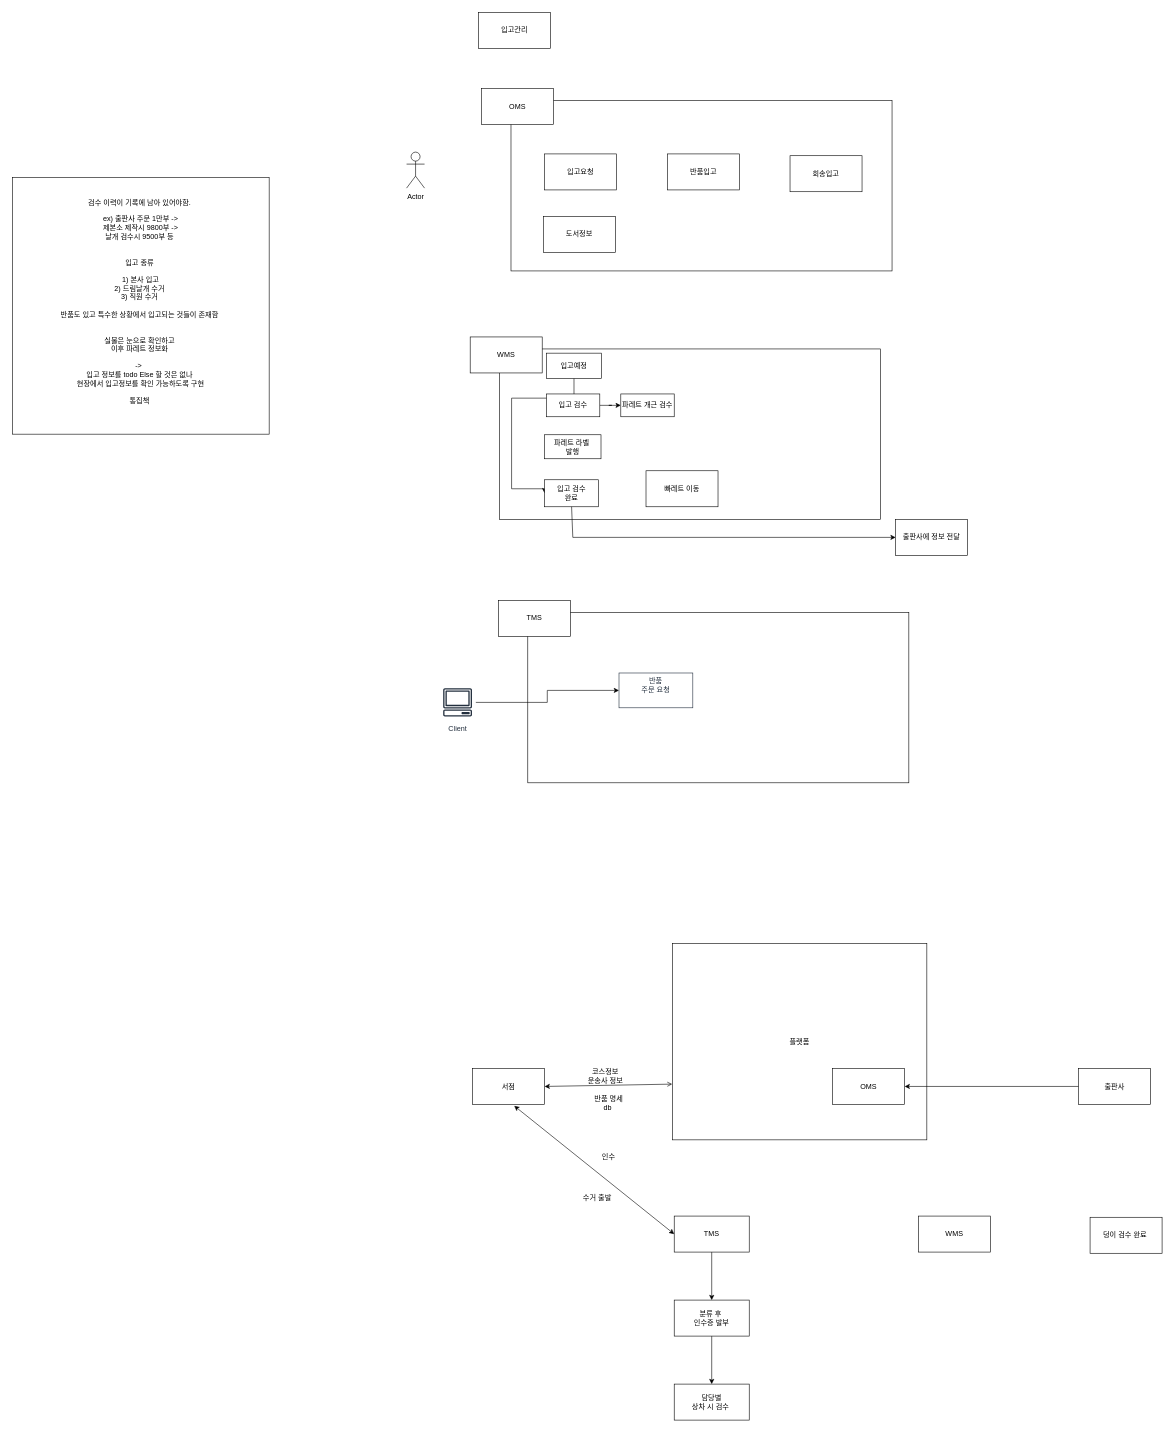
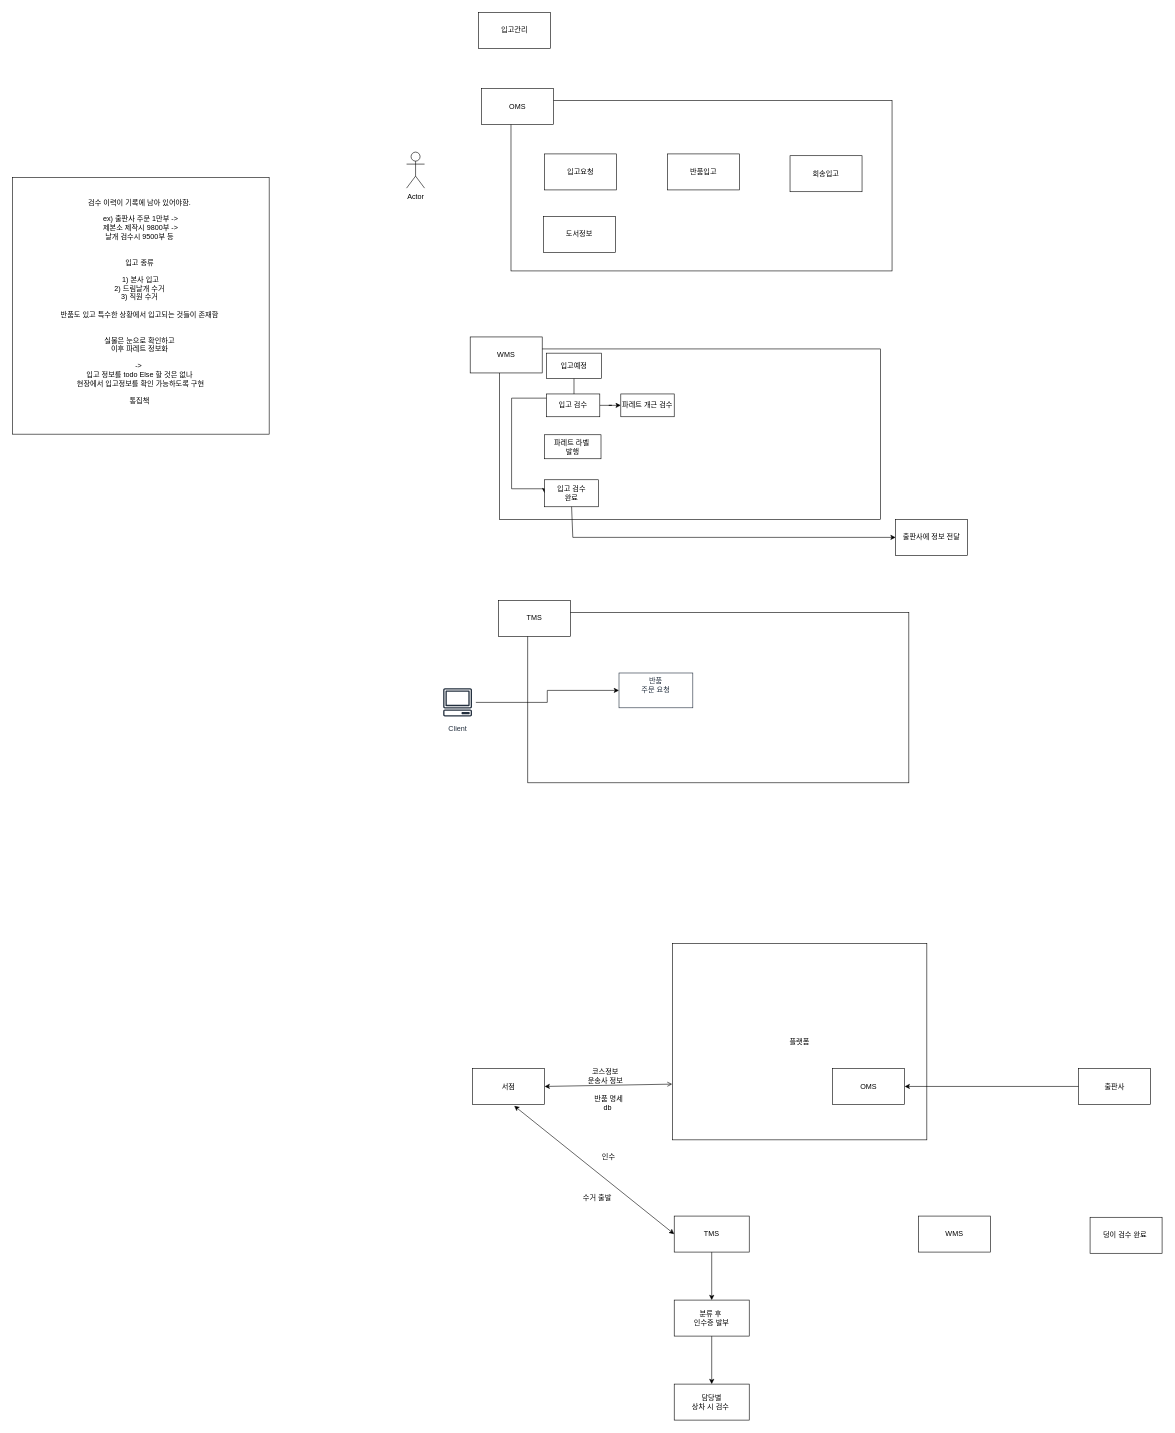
- <mxCell id="15" value="빠레트 이동" style="rounded=0;whiteSpace=wrap;html=1;" parent="1" vertex="1"><mxGeometry x="1076" y="784" width="120" height="60" as="geometry" /></mxCell>
